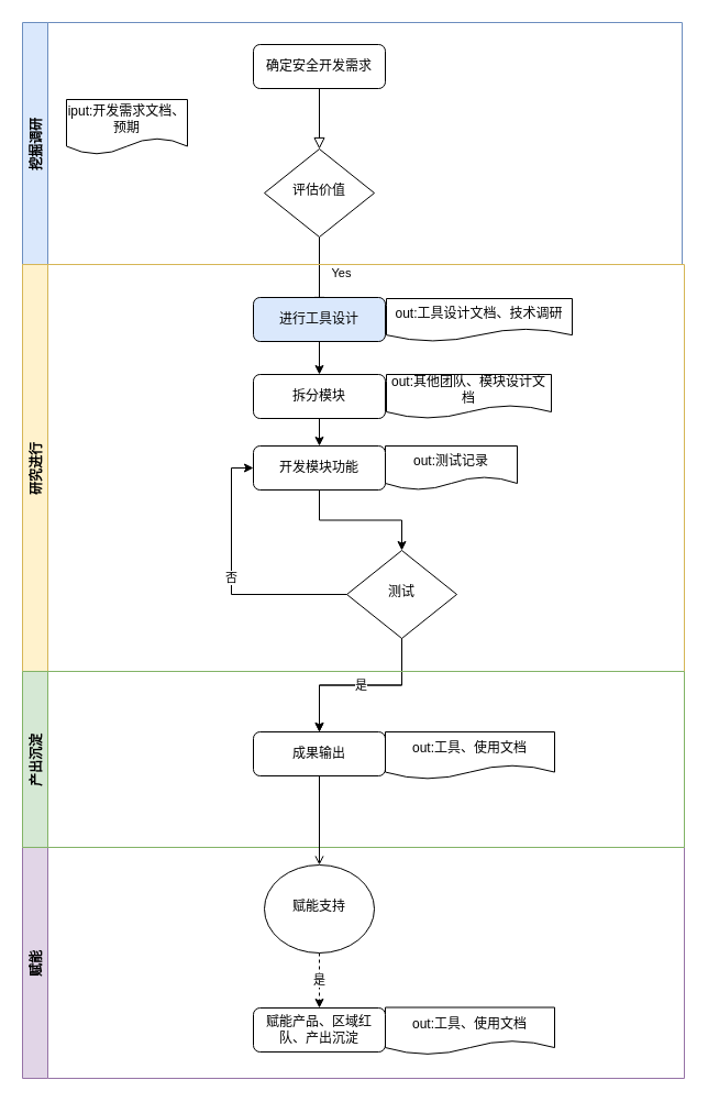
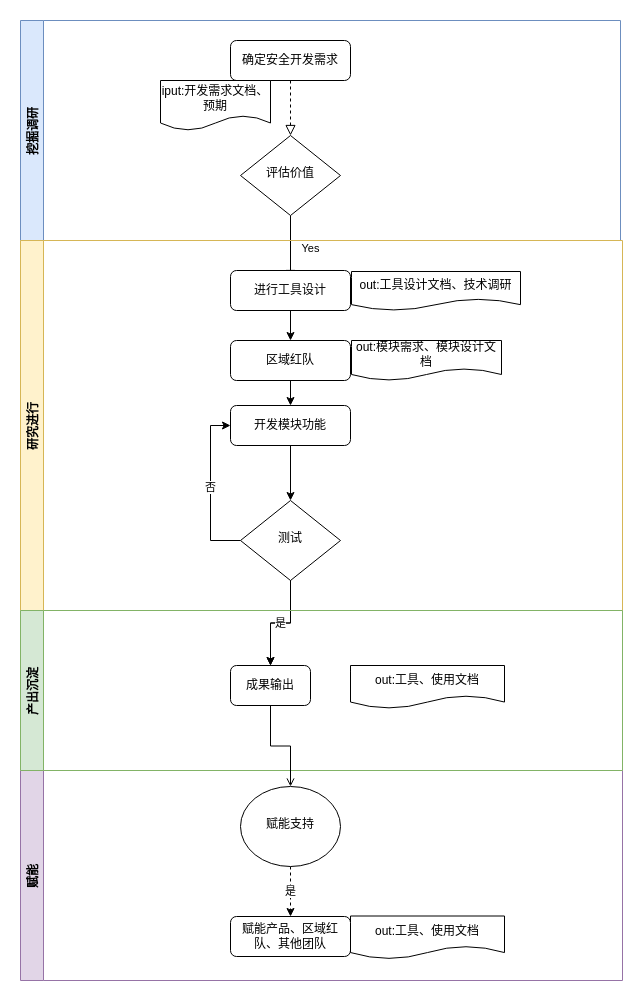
- <mxCell id="2" value="" style="rounded=0;html=1;jettySize=auto;orthogonalLoop=1;fontSize=11;endArrow=block;endFill=0;endSize=8;strokeWidth=1;shadow=0;labelBackgroundColor=none;edgeStyle=orthogonalEdgeStyle;verticalAlign=middle;align=center;" parent="1" source="6" target="4" edge="1"><mxGeometry relative="1" as="geometry" /></mxCell>
+ <mxCell id="2" value="" style="rounded=0;html=1;jettySize=auto;orthogonalLoop=1;fontSize=11;endArrow=block;endFill=0;endSize=8;strokeWidth=1;shadow=0;labelBackgroundColor=none;edgeStyle=orthogonalEdgeStyle;verticalAlign=middle;align=center;dashed=1;" parent="1" source="6" target="4" edge="1"><mxGeometry relative="1" as="geometry" /></mxCell>
- <mxCell id="7" value="iput:开发需求文档、预期" style="shape=document;whiteSpace=wrap;html=1;boundedLbl=1;verticalAlign=middle;align=center;" parent="5" vertex="1"><mxGeometry x="40" y="70" width="110" height="50" as="geometry" /></mxCell>
+ <mxCell id="7" value="iput:开发需求文档、预期" style="shape=document;whiteSpace=wrap;html=1;boundedLbl=1;verticalAlign=middle;align=center;" parent="5" vertex="1"><mxGeometry x="140" y="60" width="110" height="50" as="geometry" /></mxCell>
- <mxCell id="10" value="进行工具设计" style="rounded=1;whiteSpace=wrap;html=1;fontSize=12;glass=0;strokeWidth=1;shadow=0;verticalAlign=middle;align=center;fillColor=#dae8fc;" parent="8" vertex="1"><mxGeometry x="210" y="30" width="120" height="40" as="geometry" /></mxCell>
+ <mxCell id="10" value="进行工具设计" style="rounded=1;whiteSpace=wrap;html=1;fontSize=12;glass=0;strokeWidth=1;shadow=0;verticalAlign=middle;align=center;" parent="8" vertex="1"><mxGeometry x="210" y="30" width="120" height="40" as="geometry" /></mxCell>
- <mxCell id="19" value="out:其他团队、模块设计文档" style="shape=document;whiteSpace=wrap;html=1;boundedLbl=1;verticalAlign=middle;align=center;" parent="8" vertex="1"><mxGeometry x="331" y="100" width="150" height="40" as="geometry" /></mxCell>
+ <mxCell id="19" value="out:模块需求、模块设计文档" style="shape=document;whiteSpace=wrap;html=1;boundedLbl=1;verticalAlign=middle;align=center;" parent="8" vertex="1"><mxGeometry x="331" y="100" width="150" height="40" as="geometry" /></mxCell>
- <mxCell id="12" value="拆分模块" style="rounded=1;whiteSpace=wrap;html=1;fontSize=12;glass=0;strokeWidth=1;shadow=0;verticalAlign=middle;align=center;" parent="8" vertex="1"><mxGeometry x="210" y="100" width="120" height="40" as="geometry" /></mxCell>
+ <mxCell id="12" value="区域红队" style="rounded=1;whiteSpace=wrap;html=1;fontSize=12;glass=0;strokeWidth=1;shadow=0;verticalAlign=middle;align=center;" parent="8" vertex="1"><mxGeometry x="210" y="100" width="120" height="40" as="geometry" /></mxCell>
- <mxCell id="18" value="out:测试记录" style="shape=document;whiteSpace=wrap;html=1;boundedLbl=1;verticalAlign=middle;align=center;" parent="8" vertex="1"><mxGeometry x="330" y="165" width="120" height="40" as="geometry" /></mxCell>
- <mxCell id="16" value="测试" style="rhombus;whiteSpace=wrap;html=1;shadow=0;fontFamily=Helvetica;fontSize=12;align=center;strokeWidth=1;spacing=6;spacingTop=-4;verticalAlign=middle;" parent="8" vertex="1"><mxGeometry x="295" y="260" width="100" height="80" as="geometry" /></mxCell>
+ <mxCell id="16" value="测试" style="rhombus;whiteSpace=wrap;html=1;shadow=0;fontFamily=Helvetica;fontSize=12;align=center;strokeWidth=1;spacing=6;spacingTop=-4;verticalAlign=middle;" parent="8" vertex="1"><mxGeometry x="220" y="260" width="100" height="80" as="geometry" /></mxCell>
- <mxCell id="28" value="成果输出" style="rounded=1;whiteSpace=wrap;html=1;fontSize=12;glass=0;strokeWidth=1;shadow=0;verticalAlign=middle;align=center;" parent="27" vertex="1"><mxGeometry x="210" y="55" width="120" height="40" as="geometry" /></mxCell>
+ <mxCell id="28" value="成果输出" style="rounded=1;whiteSpace=wrap;html=1;fontSize=12;glass=0;strokeWidth=1;shadow=0;verticalAlign=middle;align=center;" parent="27" vertex="1"><mxGeometry x="210" y="55" width="80" height="40" as="geometry" /></mxCell>
- <mxCell id="23" value="赋能产品、区域红队、产出沉淀" style="rounded=1;whiteSpace=wrap;html=1;fontSize=12;glass=0;strokeWidth=1;shadow=0;verticalAlign=middle;align=center;" parent="20" vertex="1"><mxGeometry x="210" y="146" width="120" height="40" as="geometry" /></mxCell>
+ <mxCell id="23" value="赋能产品、区域红队、其他团队" style="rounded=1;whiteSpace=wrap;html=1;fontSize=12;glass=0;strokeWidth=1;shadow=0;verticalAlign=middle;align=center;" parent="20" vertex="1"><mxGeometry x="210" y="146" width="120" height="40" as="geometry" /></mxCell>
